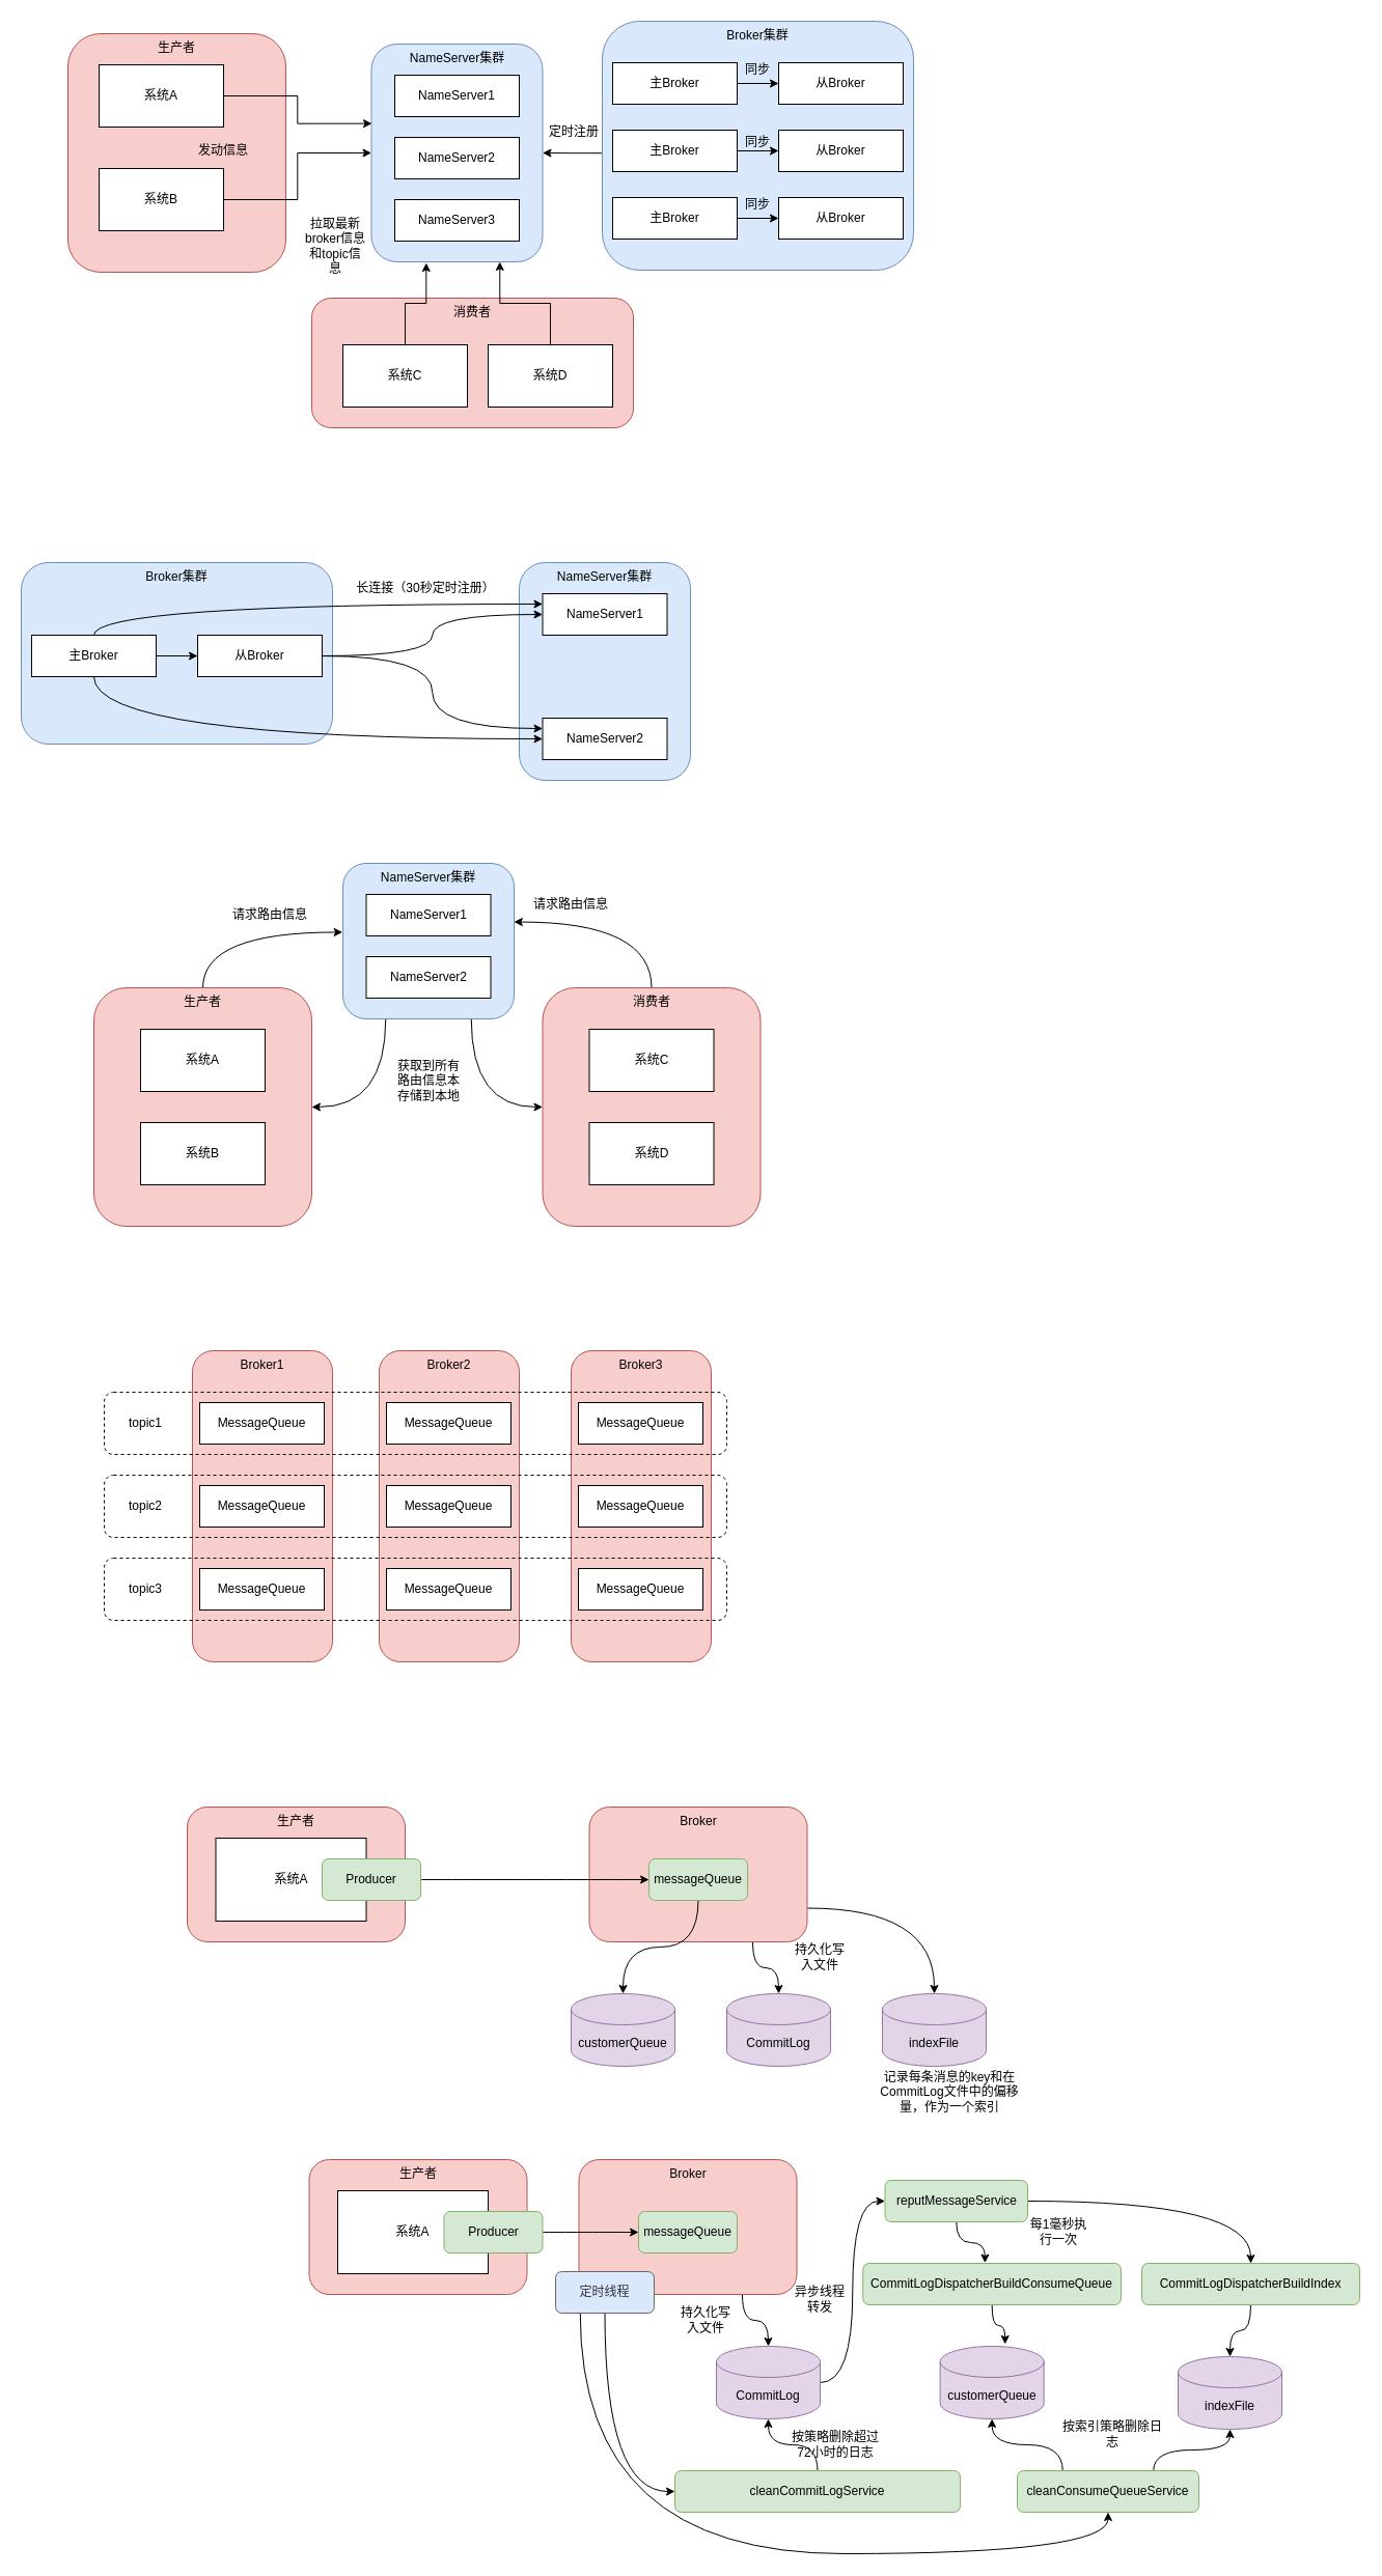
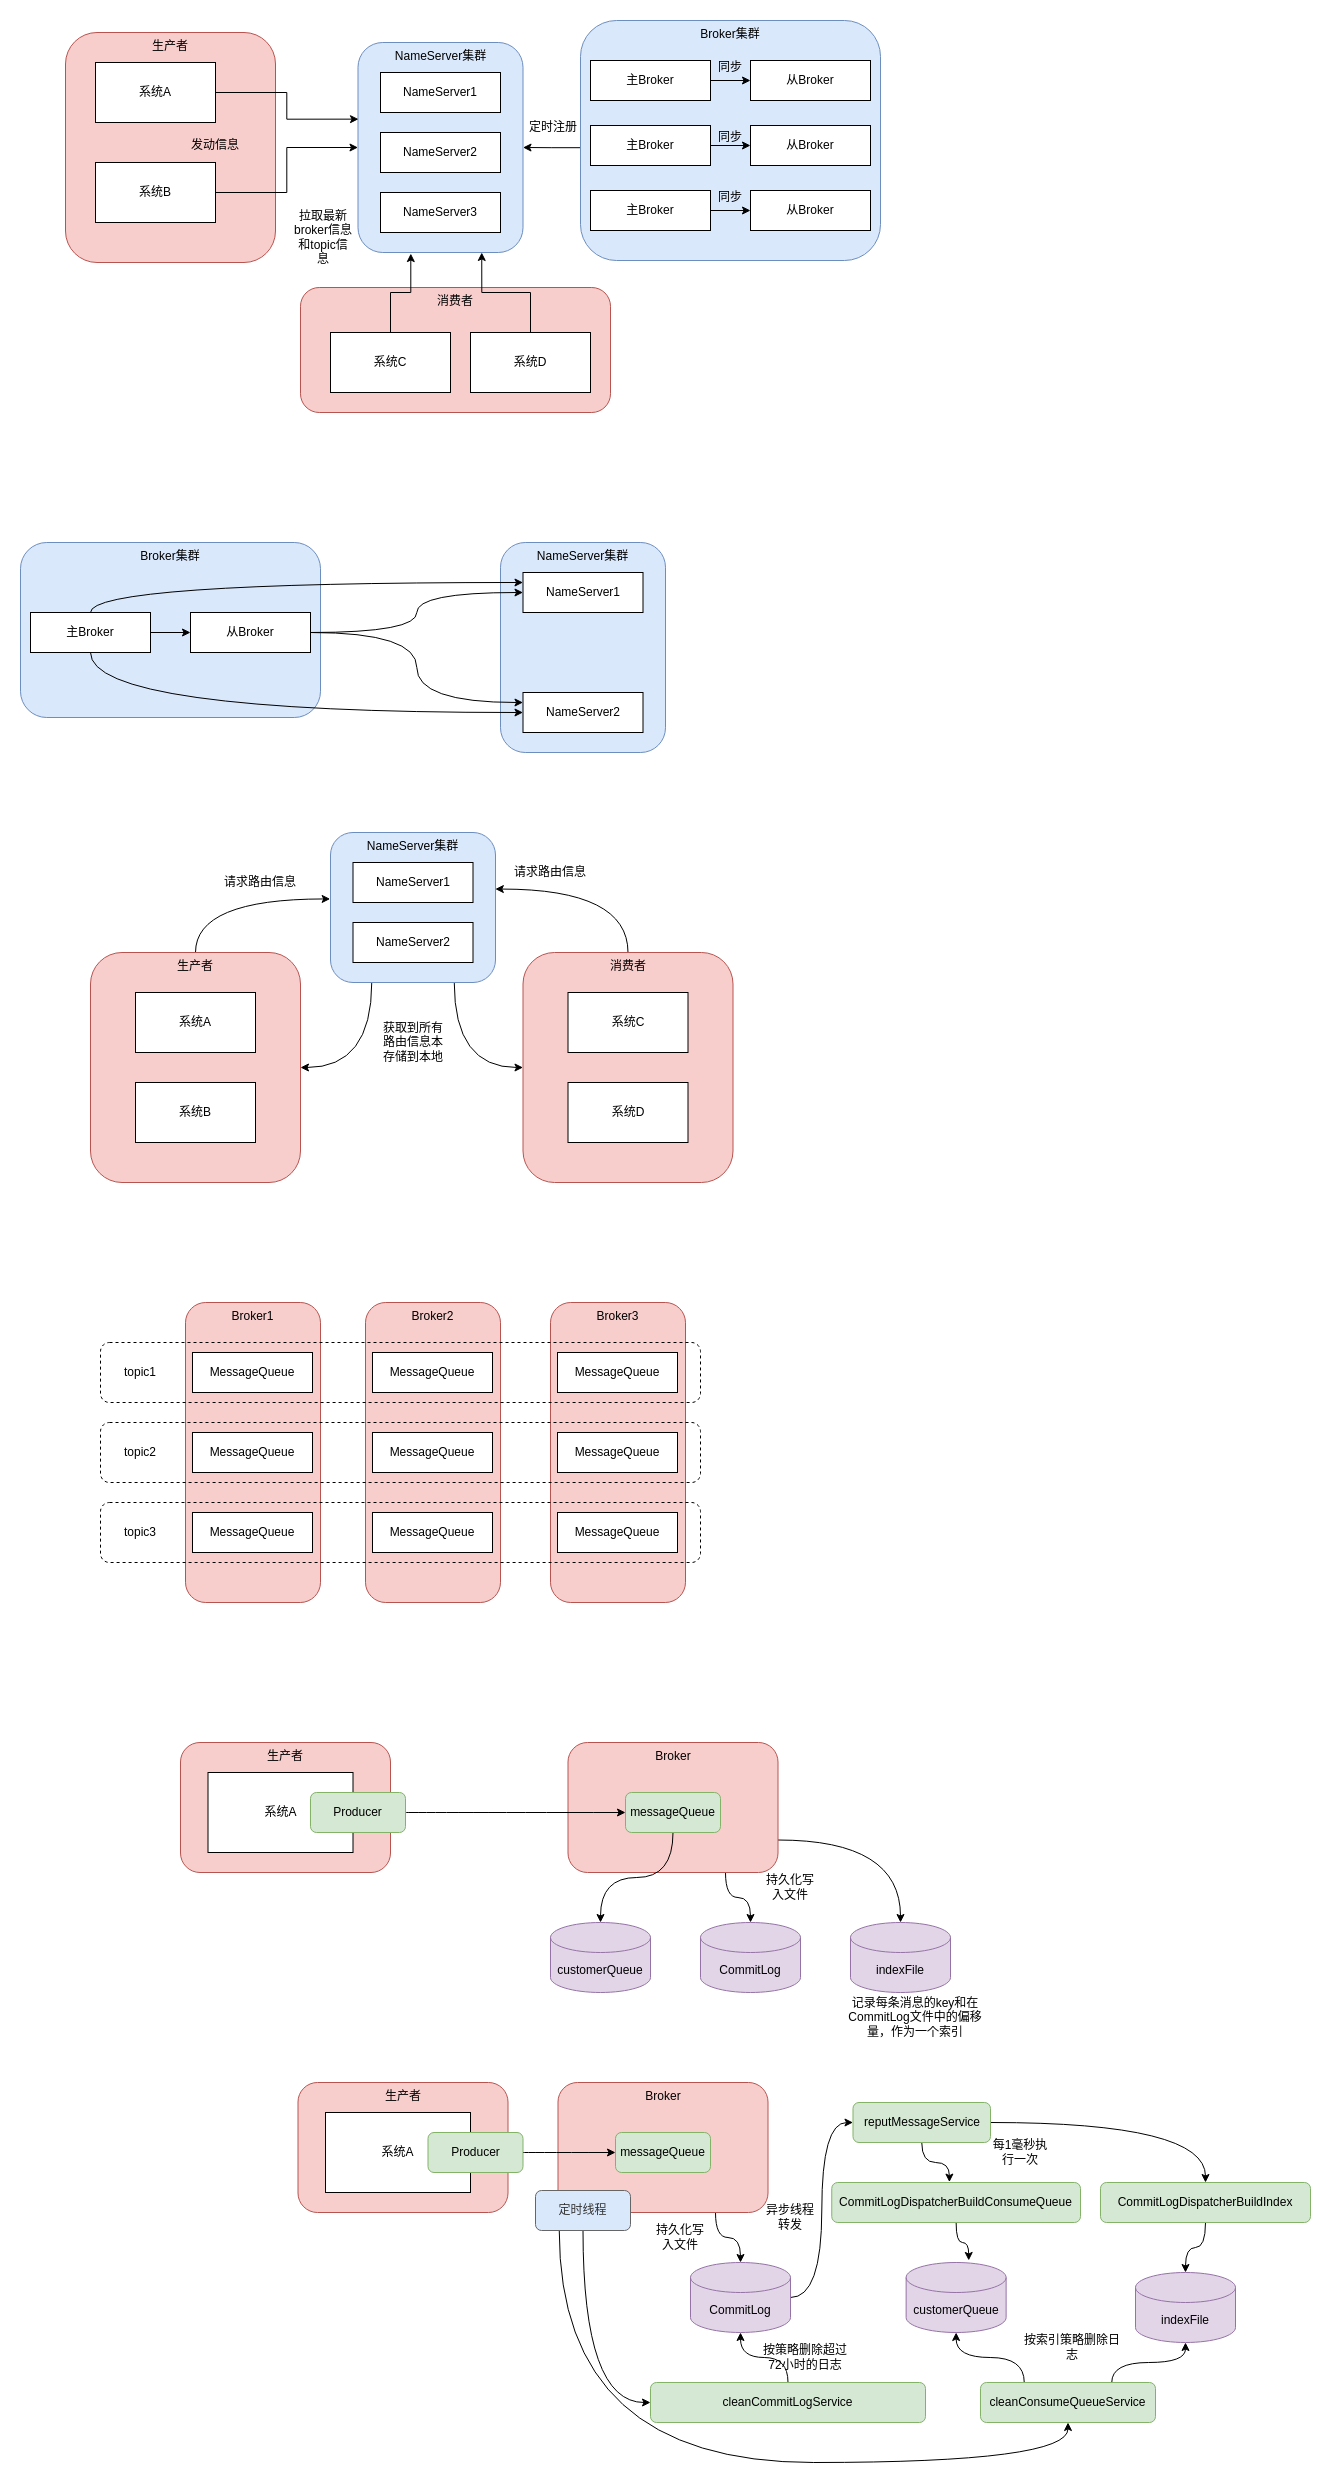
- <mxCell id="60" value="长连接（30秒定时注册）" style="text;html=1;strokeColor=none;fillColor=none;align=center;verticalAlign=middle;whiteSpace=wrap;rounded=0;" parent="1" vertex="1"><mxGeometry x="340" y="552" width="140" height="30" as="geometry" /></mxCell>
